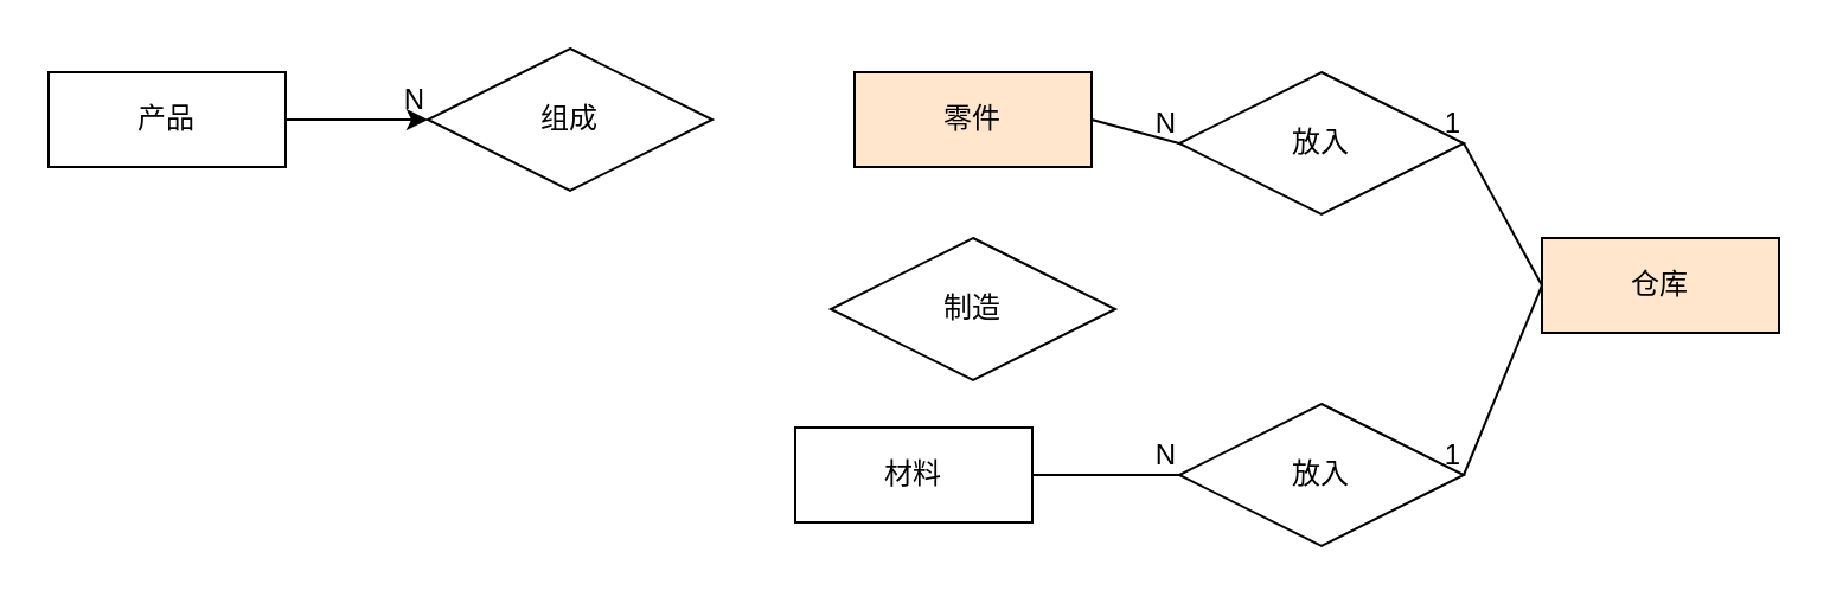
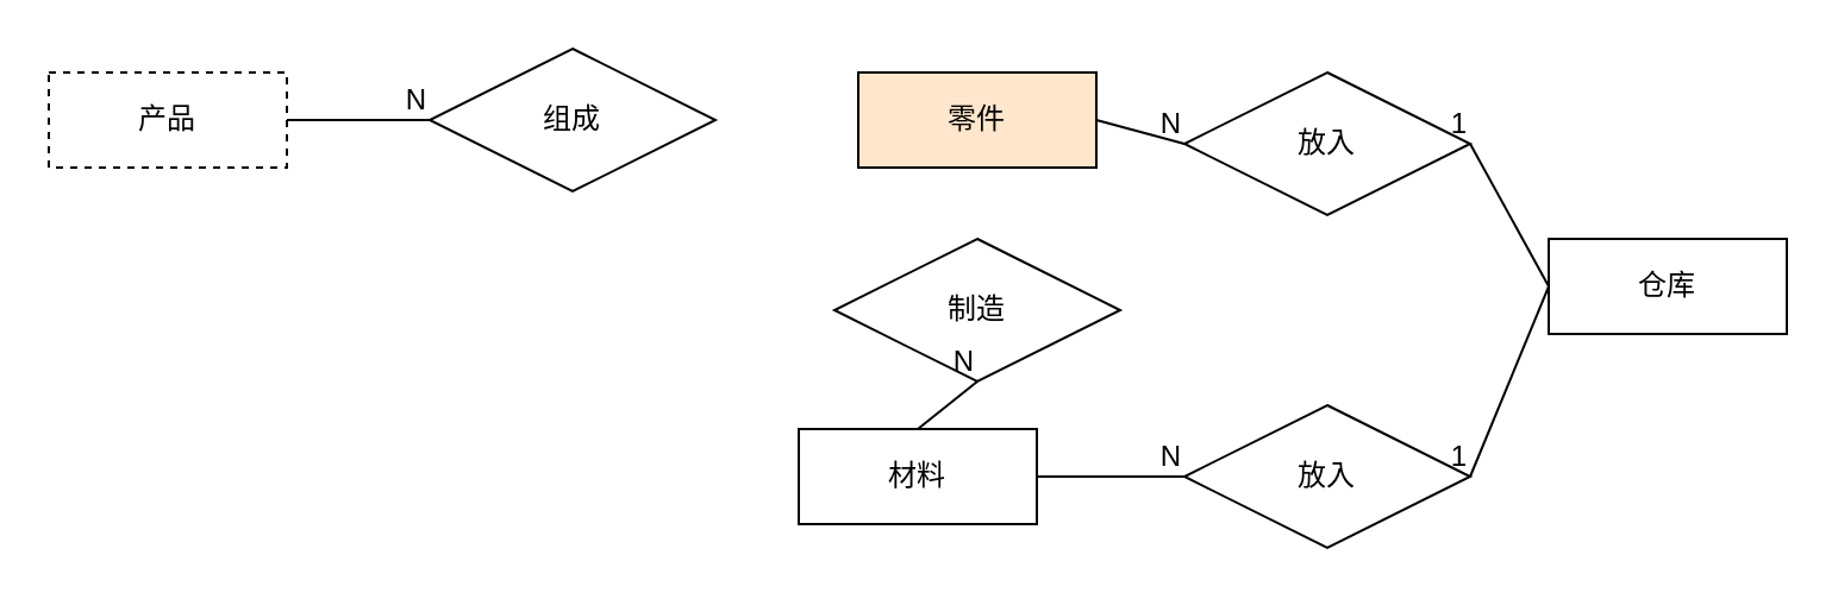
- <mxCell id="2" value="产品" style="whiteSpace=wrap;html=1;align=center;" vertex="1" parent="1"><mxGeometry x="20" y="30" width="100" height="40" as="geometry" /></mxCell>
+ <mxCell id="2" value="产品" style="whiteSpace=wrap;html=1;align=center;dashed=1;" vertex="1" parent="1"><mxGeometry x="20" y="30" width="100" height="40" as="geometry" /></mxCell>
- <mxCell id="5" value="" style="endArrow=classic;html=1;rounded=0;exitX=1;exitY=0.5;exitDx=0;exitDy=0;" edge="1" parent="1" source="2" target="3"><mxGeometry relative="1" as="geometry"><mxPoint x="-40" y="140" as="sourcePoint" /><mxPoint x="120" y="140" as="targetPoint" /></mxGeometry></mxCell>
+ <mxCell id="5" value="" style="endArrow=none;html=1;rounded=0;exitX=1;exitY=0.5;exitDx=0;exitDy=0;" edge="1" parent="1" source="2" target="3"><mxGeometry relative="1" as="geometry"><mxPoint x="-40" y="140" as="sourcePoint" /><mxPoint x="120" y="140" as="targetPoint" /></mxGeometry></mxCell>
- <mxCell id="11" value="仓库" style="whiteSpace=wrap;html=1;align=center;fillColor=#ffe6cc;" vertex="1" parent="1"><mxGeometry x="650" y="100" width="100" height="40" as="geometry" /></mxCell>
+ <mxCell id="11" value="仓库" style="whiteSpace=wrap;html=1;align=center;" vertex="1" parent="1"><mxGeometry x="650" y="100" width="100" height="40" as="geometry" /></mxCell>
+ <mxCell id="9" value="" style="endArrow=none;html=1;rounded=0;entryX=0.5;entryY=1;entryDx=0;entryDy=0;exitX=0.5;exitY=0;exitDx=0;exitDy=0;" edge="1" parent="1" source="7" target="8"><mxGeometry relative="1" as="geometry"><mxPoint x="210" y="150" as="sourcePoint" /><mxPoint x="370" y="150" as="targetPoint" /></mxGeometry></mxCell>
+ <mxCell id="10" value="N" style="resizable=0;html=1;whiteSpace=wrap;align=right;verticalAlign=bottom;" connectable="0" vertex="1" parent="9"><mxGeometry x="1" relative="1" as="geometry" /></mxCell>
